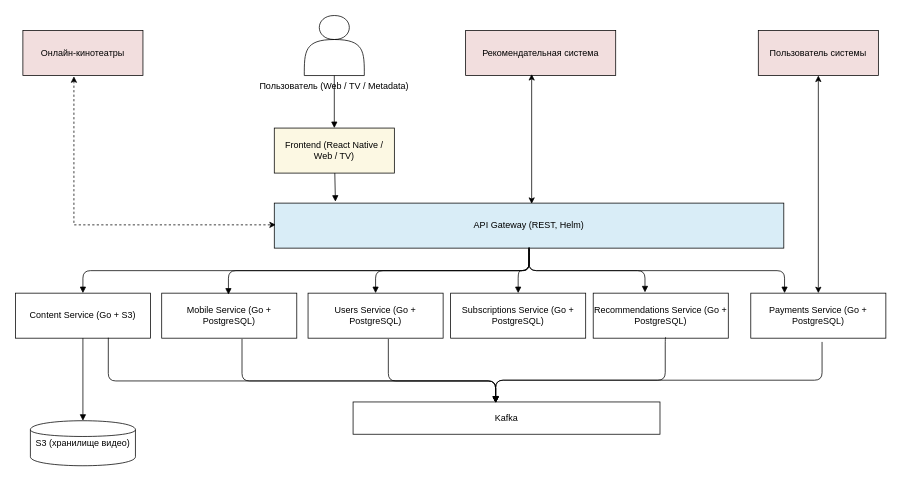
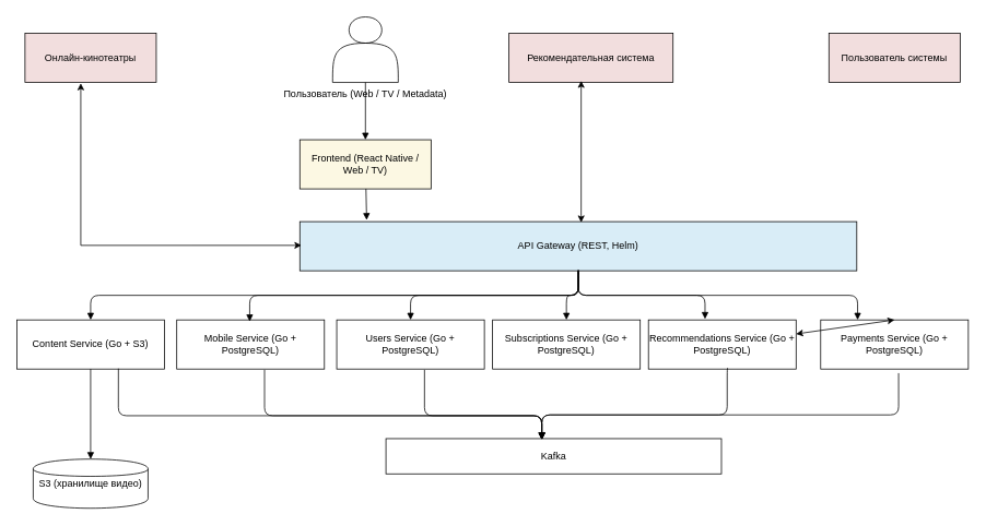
- <mxCell id="27" value="" style="endArrow=classic;startArrow=classic;html=1;rounded=0;exitX=0.5;exitY=0;exitDx=0;exitDy=0;entryX=0.5;entryY=1;entryDx=0;entryDy=0;" parent="1" source="22" target="10" edge="1"><mxGeometry width="50" height="50" relative="1" as="geometry"><mxPoint x="1050" y="200" as="sourcePoint" /><mxPoint x="1100" y="150" as="targetPoint" /></mxGeometry></mxCell>
+ <mxCell id="27" value="" style="endArrow=classic;startArrow=classic;html=1;rounded=0;exitX=0.5;exitY=0;exitDx=0;exitDy=0;" parent="1" source="22" target="24" edge="1"><mxGeometry width="50" height="50" relative="1" as="geometry"><mxPoint x="1050" y="200" as="sourcePoint" /><mxPoint x="1100" y="150" as="targetPoint" /></mxGeometry></mxCell>
- <mxCell id="30" value="" style="endArrow=classic;startArrow=classic;html=1;rounded=0;exitX=0.425;exitY=1.017;exitDx=0;exitDy=0;entryX=0.003;entryY=0.483;entryDx=0;entryDy=0;exitPerimeter=0;entryPerimeter=0;edgeStyle=orthogonalEdgeStyle;dashed=1;" edge="1" parent="1" source="12" target="4"><mxGeometry width="50" height="50" relative="1" as="geometry"><mxPoint x="1085" y="581" as="sourcePoint" /><mxPoint x="1085" y="291" as="targetPoint" /><Array as="points"><mxPoint x="98" y="299" /></Array></mxGeometry></mxCell>
+ <mxCell id="30" value="" style="endArrow=classic;startArrow=classic;html=1;rounded=0;exitX=0.425;exitY=1.017;exitDx=0;exitDy=0;entryX=0.003;entryY=0.483;entryDx=0;entryDy=0;exitPerimeter=0;entryPerimeter=0;edgeStyle=orthogonalEdgeStyle;" edge="1" parent="1" source="12" target="4"><mxGeometry width="50" height="50" relative="1" as="geometry"><mxPoint x="1085" y="581" as="sourcePoint" /><mxPoint x="1085" y="291" as="targetPoint" /><Array as="points"><mxPoint x="98" y="299" /></Array></mxGeometry></mxCell>
